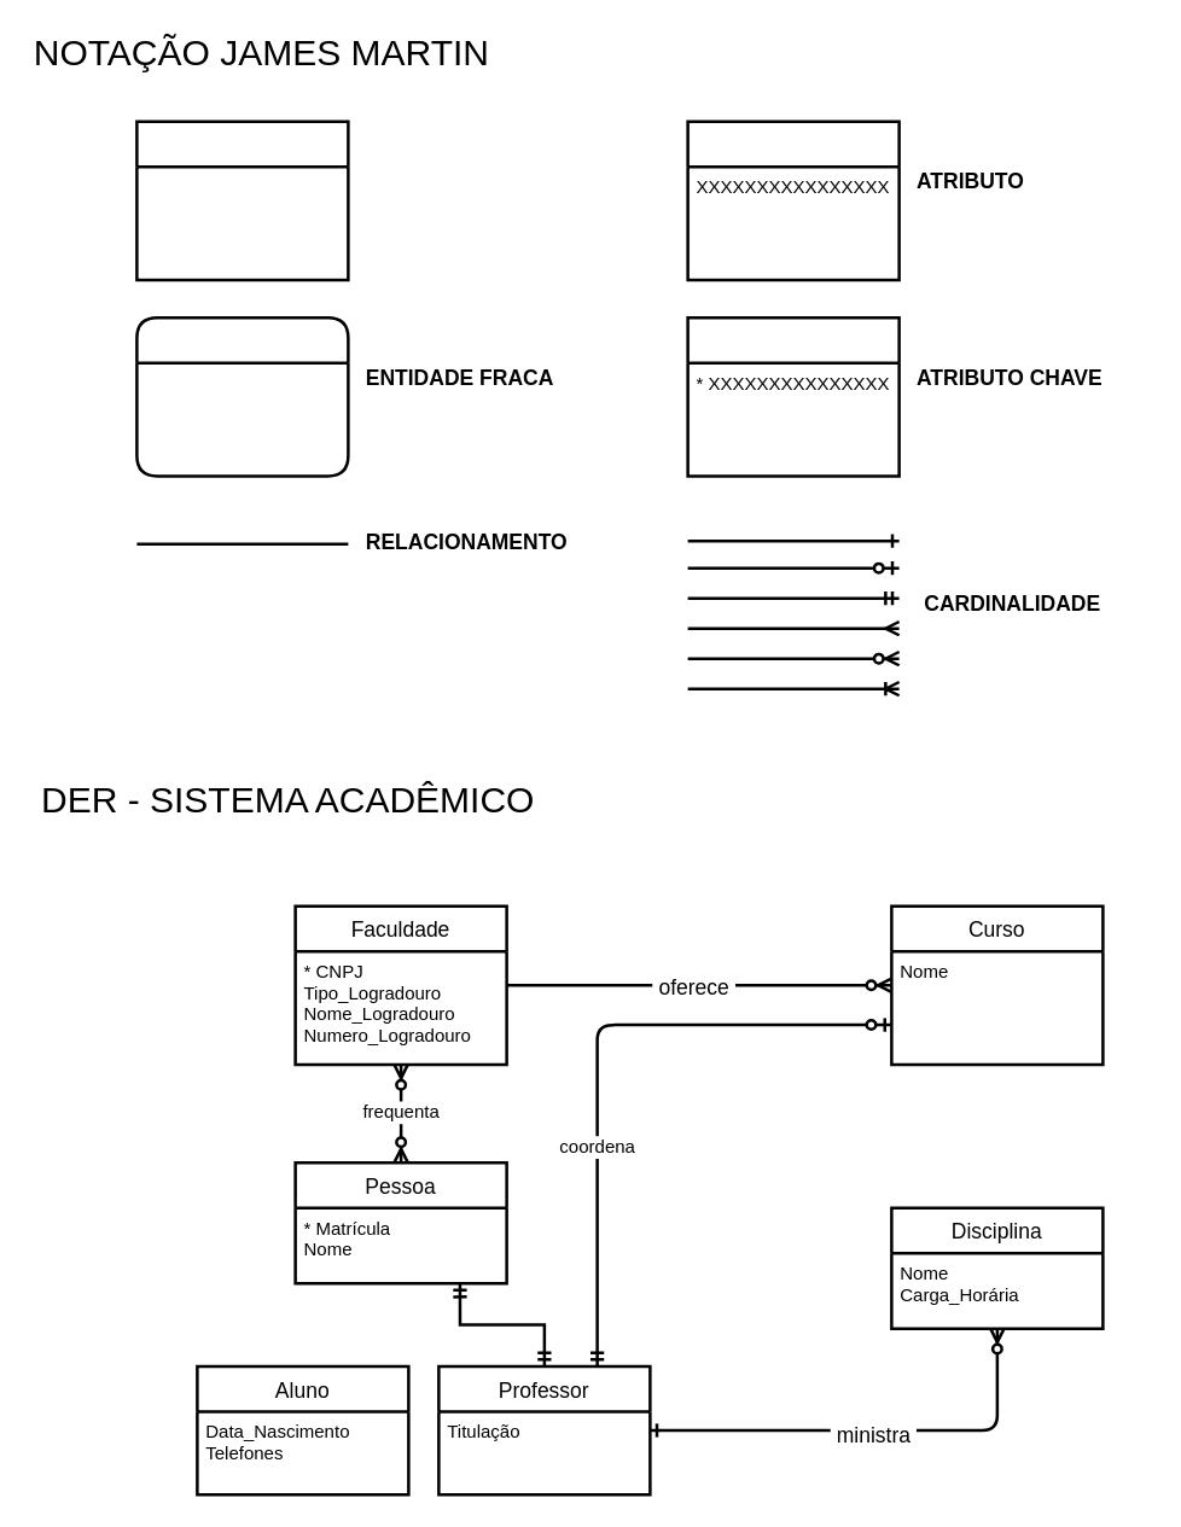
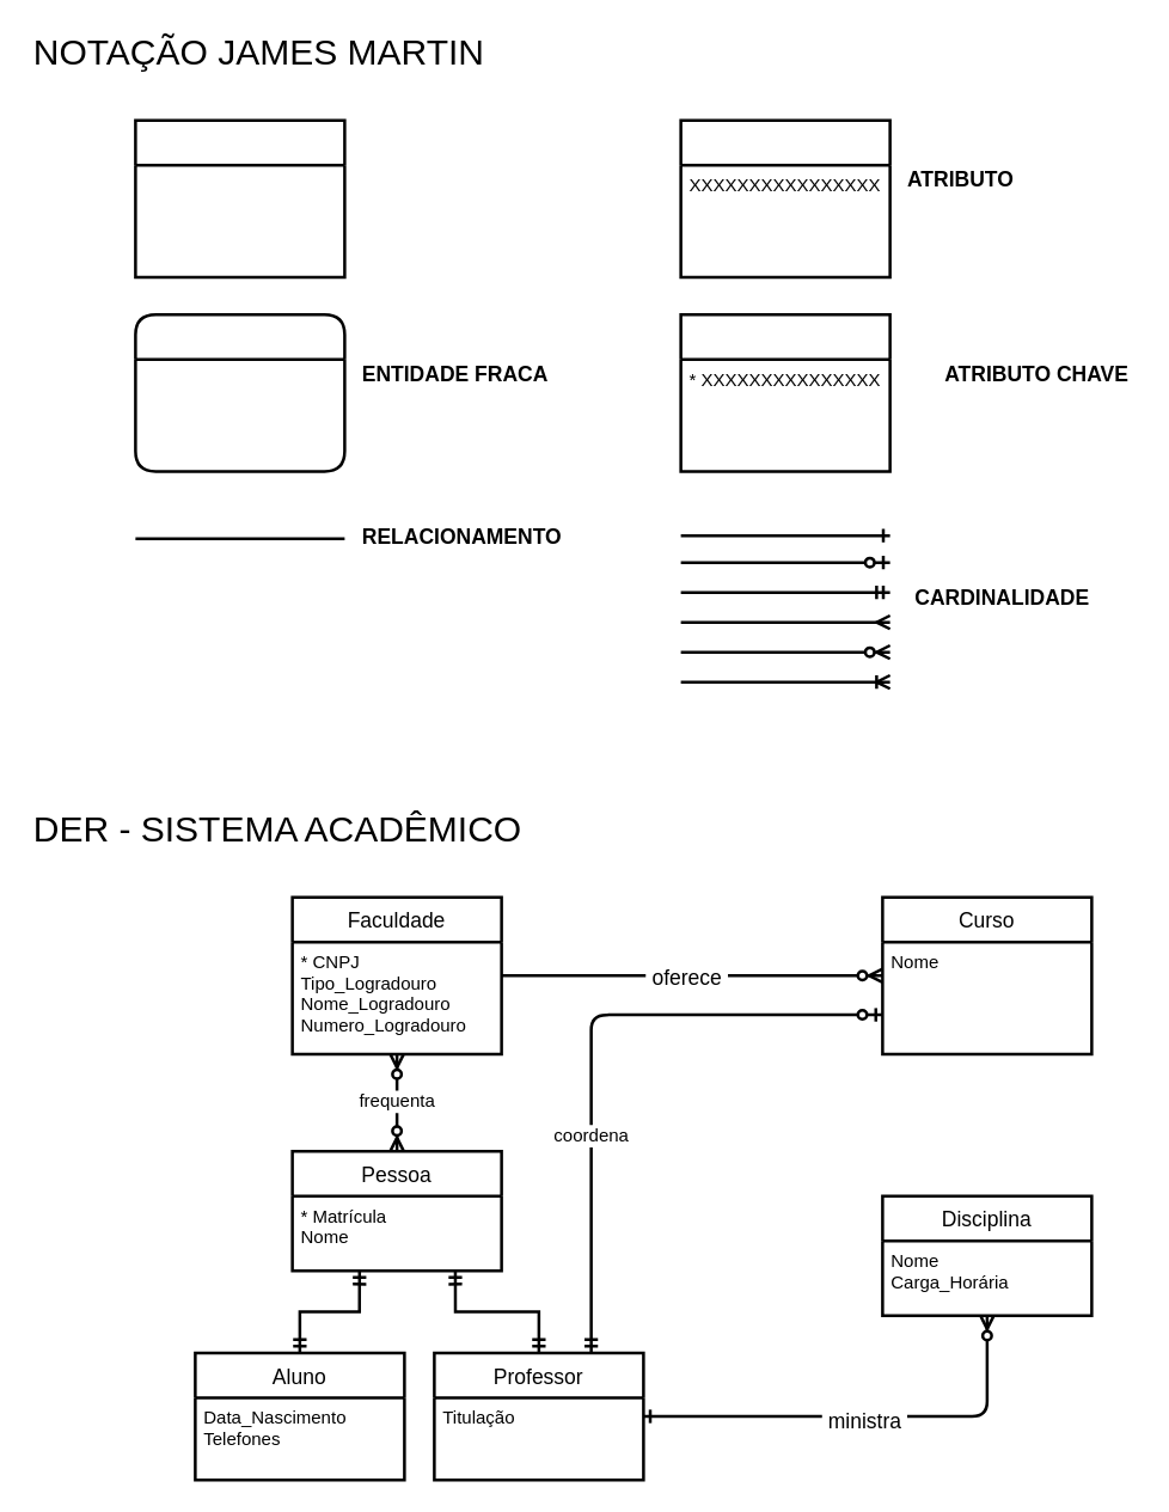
- <mxCell id="14" value="&lt;font style=&quot;font-size: 14px&quot;&gt;ATRIBUTO CHAVE&lt;/font&gt;" style="text;html=1;strokeColor=none;fillColor=none;align=left;verticalAlign=middle;whiteSpace=wrap;rounded=0;fontSize=14;fontStyle=1" vertex="1" parent="1"><mxGeometry x="605" y="240" width="145" height="20" as="geometry" /></mxCell>
+ <mxCell id="14" value="&lt;font style=&quot;font-size: 14px&quot;&gt;ATRIBUTO CHAVE&lt;/font&gt;" style="text;html=1;strokeColor=none;fillColor=none;align=left;verticalAlign=middle;whiteSpace=wrap;rounded=0;fontSize=14;fontStyle=1" vertex="1" parent="1"><mxGeometry x="630" y="240" width="145" height="20" as="geometry" /></mxCell>
- <mxCell id="3" value="DER - SISTEMA ACADÊMICO" style="text;html=1;strokeColor=none;fillColor=none;align=left;verticalAlign=middle;whiteSpace=wrap;rounded=0;fontSize=24;" vertex="1" parent="1"><mxGeometry x="25" y="515" width="350" height="30" as="geometry" /></mxCell>
+ <mxCell id="3" value="DER - SISTEMA ACADÊMICO" style="text;html=1;strokeColor=none;fillColor=none;align=left;verticalAlign=middle;whiteSpace=wrap;rounded=0;fontSize=24;" vertex="1" parent="1"><mxGeometry x="20" y="540" width="350" height="30" as="geometry" /></mxCell>
+ <mxCell id="33" style="edgeStyle=orthogonalEdgeStyle;rounded=0;orthogonalLoop=1;jettySize=auto;html=1;entryX=0.321;entryY=1;entryDx=0;entryDy=0;entryPerimeter=0;fontSize=14;startArrow=ERmandOne;startFill=0;endArrow=ERmandOne;endFill=0;strokeWidth=2;" edge="1" parent="1" source="34" target="29"><mxGeometry relative="1" as="geometry" /></mxCell>
